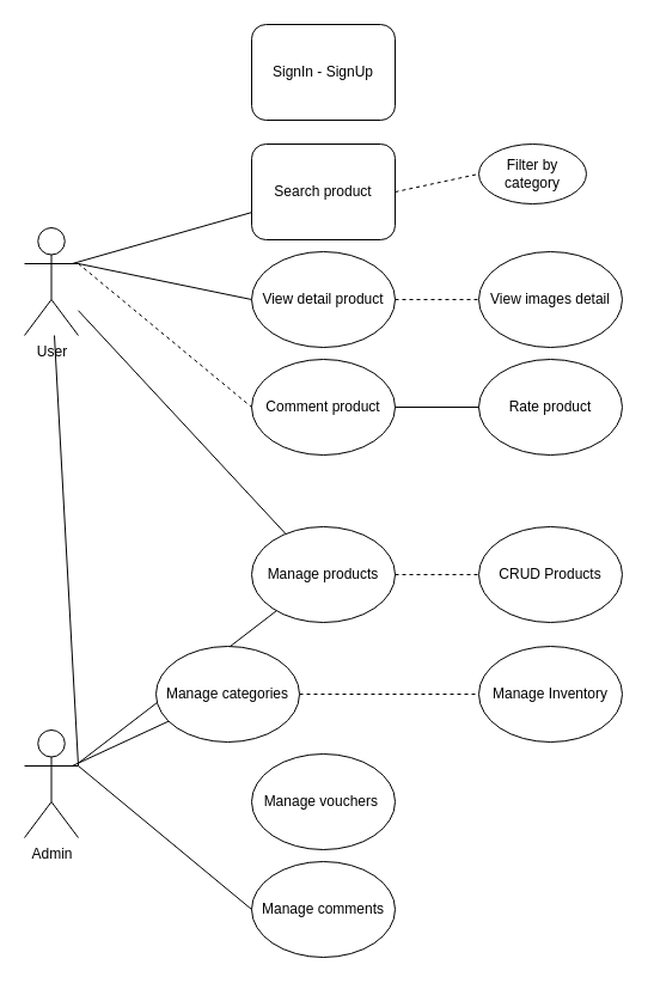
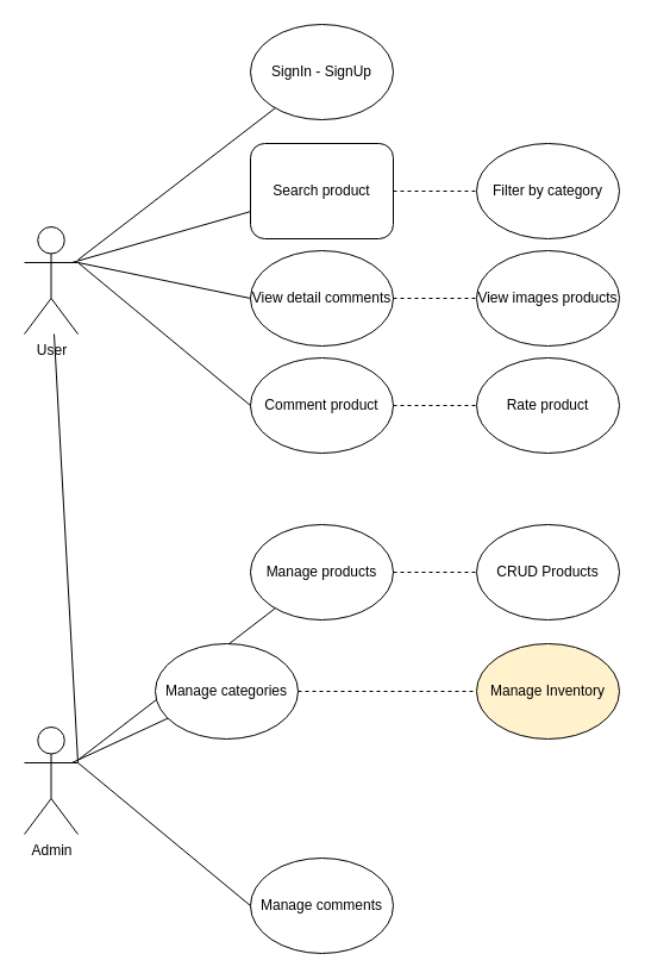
- <mxCell id="4" value="SignIn - SignUp" style="whiteSpace=wrap;html=1;rounded=1;" vertex="1" parent="1"><mxGeometry x="210" y="20" width="120" height="80" as="geometry" /></mxCell>
+ <mxCell id="4" value="SignIn - SignUp" style="ellipse;whiteSpace=wrap;html=1;" vertex="1" parent="1"><mxGeometry x="210" y="20" width="120" height="80" as="geometry" /></mxCell>
- <mxCell id="12" value="Filter by category" style="ellipse;whiteSpace=wrap;html=1;" vertex="1" parent="1"><mxGeometry x="400" y="120" width="90" height="50" as="geometry" /></mxCell>
+ <mxCell id="12" value="Filter by category" style="ellipse;whiteSpace=wrap;html=1;" vertex="1" parent="1"><mxGeometry x="400" y="120" width="120" height="80" as="geometry" /></mxCell>
- <mxCell id="8" value="View detail product" style="ellipse;whiteSpace=wrap;html=1;" vertex="1" parent="1"><mxGeometry x="210" y="210" width="120" height="80" as="geometry" /></mxCell>
+ <mxCell id="8" value="View detail comments" style="ellipse;whiteSpace=wrap;html=1;" vertex="1" parent="1"><mxGeometry x="210" y="210" width="120" height="80" as="geometry" /></mxCell>
- <mxCell id="14" value="View images detail" style="ellipse;whiteSpace=wrap;html=1;" vertex="1" parent="1"><mxGeometry x="400" y="210" width="120" height="80" as="geometry" /></mxCell>
+ <mxCell id="14" value="View images products" style="ellipse;whiteSpace=wrap;html=1;" vertex="1" parent="1"><mxGeometry x="400" y="210" width="120" height="80" as="geometry" /></mxCell>
- <mxCell id="10" value="" style="endArrow=none;html=1;rounded=0;entryX=0;entryY=0.5;entryDx=0;entryDy=0;exitX=1;exitY=0.333;exitDx=0;exitDy=0;exitPerimeter=0;dashed=1;" edge="1" target="9" parent="1" source="2"><mxGeometry width="50" height="50" relative="1" as="geometry"><mxPoint x="100" y="290" as="sourcePoint" /><mxPoint x="230" y="350" as="targetPoint" /></mxGeometry></mxCell>
+ <mxCell id="10" value="" style="endArrow=none;html=1;rounded=0;entryX=0;entryY=0.5;entryDx=0;entryDy=0;exitX=1;exitY=0.333;exitDx=0;exitDy=0;exitPerimeter=0;" edge="1" target="9" parent="1" source="2"><mxGeometry width="50" height="50" relative="1" as="geometry"><mxPoint x="100" y="290" as="sourcePoint" /><mxPoint x="230" y="350" as="targetPoint" /></mxGeometry></mxCell>
- <mxCell id="16" value="" style="endArrow=none;dashed=0;html=1;rounded=0;exitX=1;exitY=0.5;exitDx=0;exitDy=0;entryX=0;entryY=0.5;entryDx=0;entryDy=0;" edge="1" target="15" parent="1" source="9"><mxGeometry width="50" height="50" relative="1" as="geometry"><mxPoint x="340" y="330" as="sourcePoint" /><mxPoint x="400" y="330" as="targetPoint" /></mxGeometry></mxCell>
+ <mxCell id="16" value="" style="endArrow=none;dashed=1;html=1;rounded=0;exitX=1;exitY=0.5;exitDx=0;exitDy=0;entryX=0;entryY=0.5;entryDx=0;entryDy=0;" edge="1" target="15" parent="1" source="9"><mxGeometry width="50" height="50" relative="1" as="geometry"><mxPoint x="340" y="330" as="sourcePoint" /><mxPoint x="400" y="330" as="targetPoint" /></mxGeometry></mxCell>
- <mxCell id="3" value="" style="endArrow=none;html=1;rounded=0;" edge="1" parent="1" source="2" target="19"><mxGeometry width="50" height="50" relative="1" as="geometry"><mxPoint x="410" y="320" as="sourcePoint" /><mxPoint x="140" y="150" as="targetPoint" /></mxGeometry></mxCell>
+ <mxCell id="3" value="" style="endArrow=none;html=1;rounded=0;" edge="1" parent="1" source="2" target="4"><mxGeometry width="50" height="50" relative="1" as="geometry"><mxPoint x="410" y="320" as="sourcePoint" /><mxPoint x="140" y="150" as="targetPoint" /></mxGeometry></mxCell>
- <mxCell id="27" value="Manage Inventory" style="ellipse;whiteSpace=wrap;html=1;" vertex="1" parent="1"><mxGeometry x="400" y="540" width="120" height="80" as="geometry" /></mxCell>
+ <mxCell id="27" value="Manage Inventory" style="ellipse;whiteSpace=wrap;html=1;fillColor=#fff2cc;" vertex="1" parent="1"><mxGeometry x="400" y="540" width="120" height="80" as="geometry" /></mxCell>
- <mxCell id="23" value="Manage vouchers&amp;nbsp;" style="ellipse;whiteSpace=wrap;html=1;" vertex="1" parent="1"><mxGeometry x="210" y="630" width="120" height="80" as="geometry" /></mxCell>
